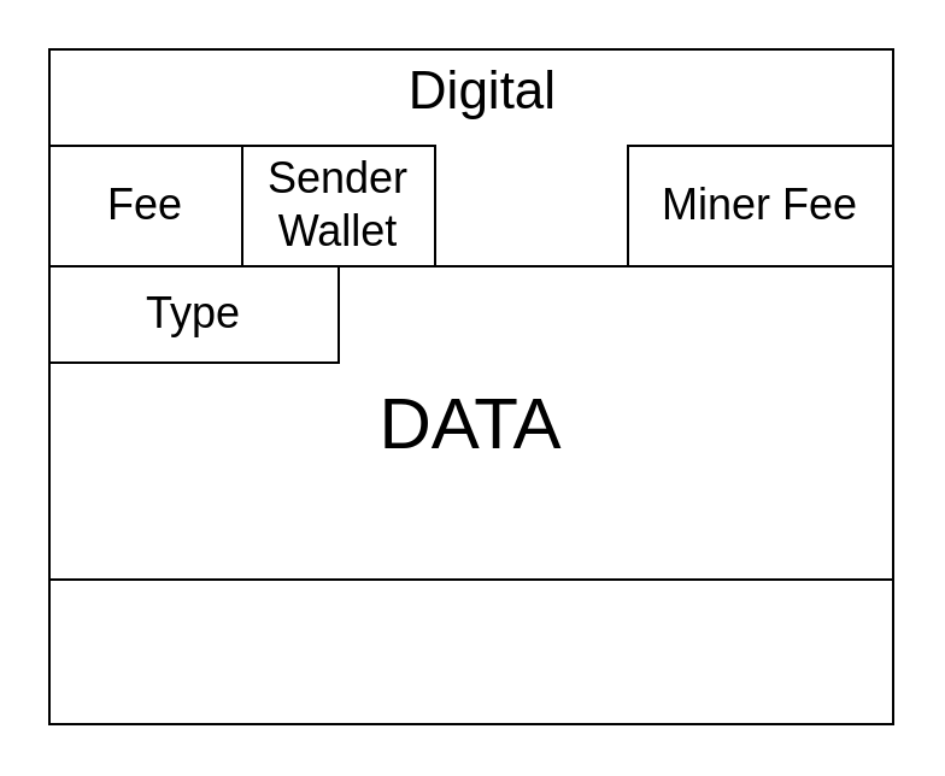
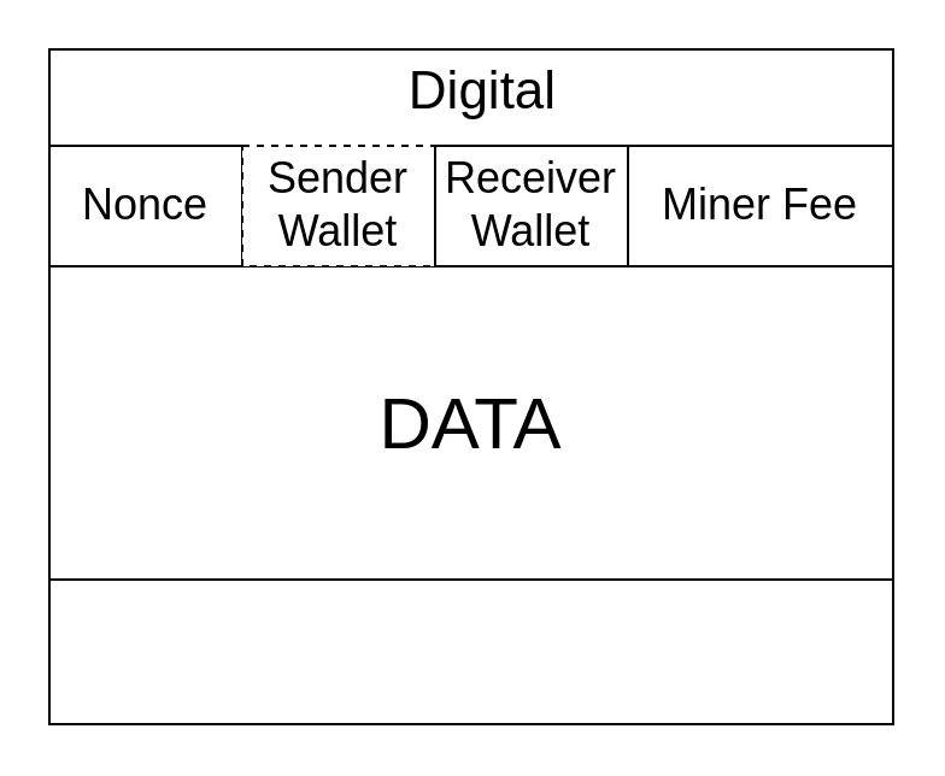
- <mxCell id="5" value="Fee" style="rounded=0;whiteSpace=wrap;html=1;fontSize=18;" parent="1" vertex="1"><mxGeometry x="20" y="60" width="80" height="50" as="geometry" /></mxCell>
+ <mxCell id="5" value="Nonce" style="rounded=0;whiteSpace=wrap;html=1;fontSize=18;" parent="1" vertex="1"><mxGeometry x="20" y="60" width="80" height="50" as="geometry" /></mxCell>
- <mxCell id="6" value="Sender&lt;br style=&quot;font-size: 18px;&quot;&gt;Wallet" style="rounded=0;whiteSpace=wrap;html=1;fontSize=18;" parent="1" vertex="1"><mxGeometry x="100" y="60" width="80" height="50" as="geometry" /></mxCell>
+ <mxCell id="6" value="Sender&lt;br style=&quot;font-size: 18px;&quot;&gt;Wallet" style="rounded=0;whiteSpace=wrap;html=1;fontSize=18;dashed=1;" parent="1" vertex="1"><mxGeometry x="100" y="60" width="80" height="50" as="geometry" /></mxCell>
+ <mxCell id="7" value="Receiver&lt;br style=&quot;font-size: 18px;&quot;&gt;Wallet" style="rounded=0;whiteSpace=wrap;html=1;fontSize=18;" parent="1" vertex="1"><mxGeometry x="180" y="60" width="80" height="50" as="geometry" /></mxCell>
- <mxCell id="8" value="Type" style="rounded=0;whiteSpace=wrap;html=1;fontSize=18;" parent="1" vertex="1"><mxGeometry x="20" y="110" width="120" height="40" as="geometry" /></mxCell>
